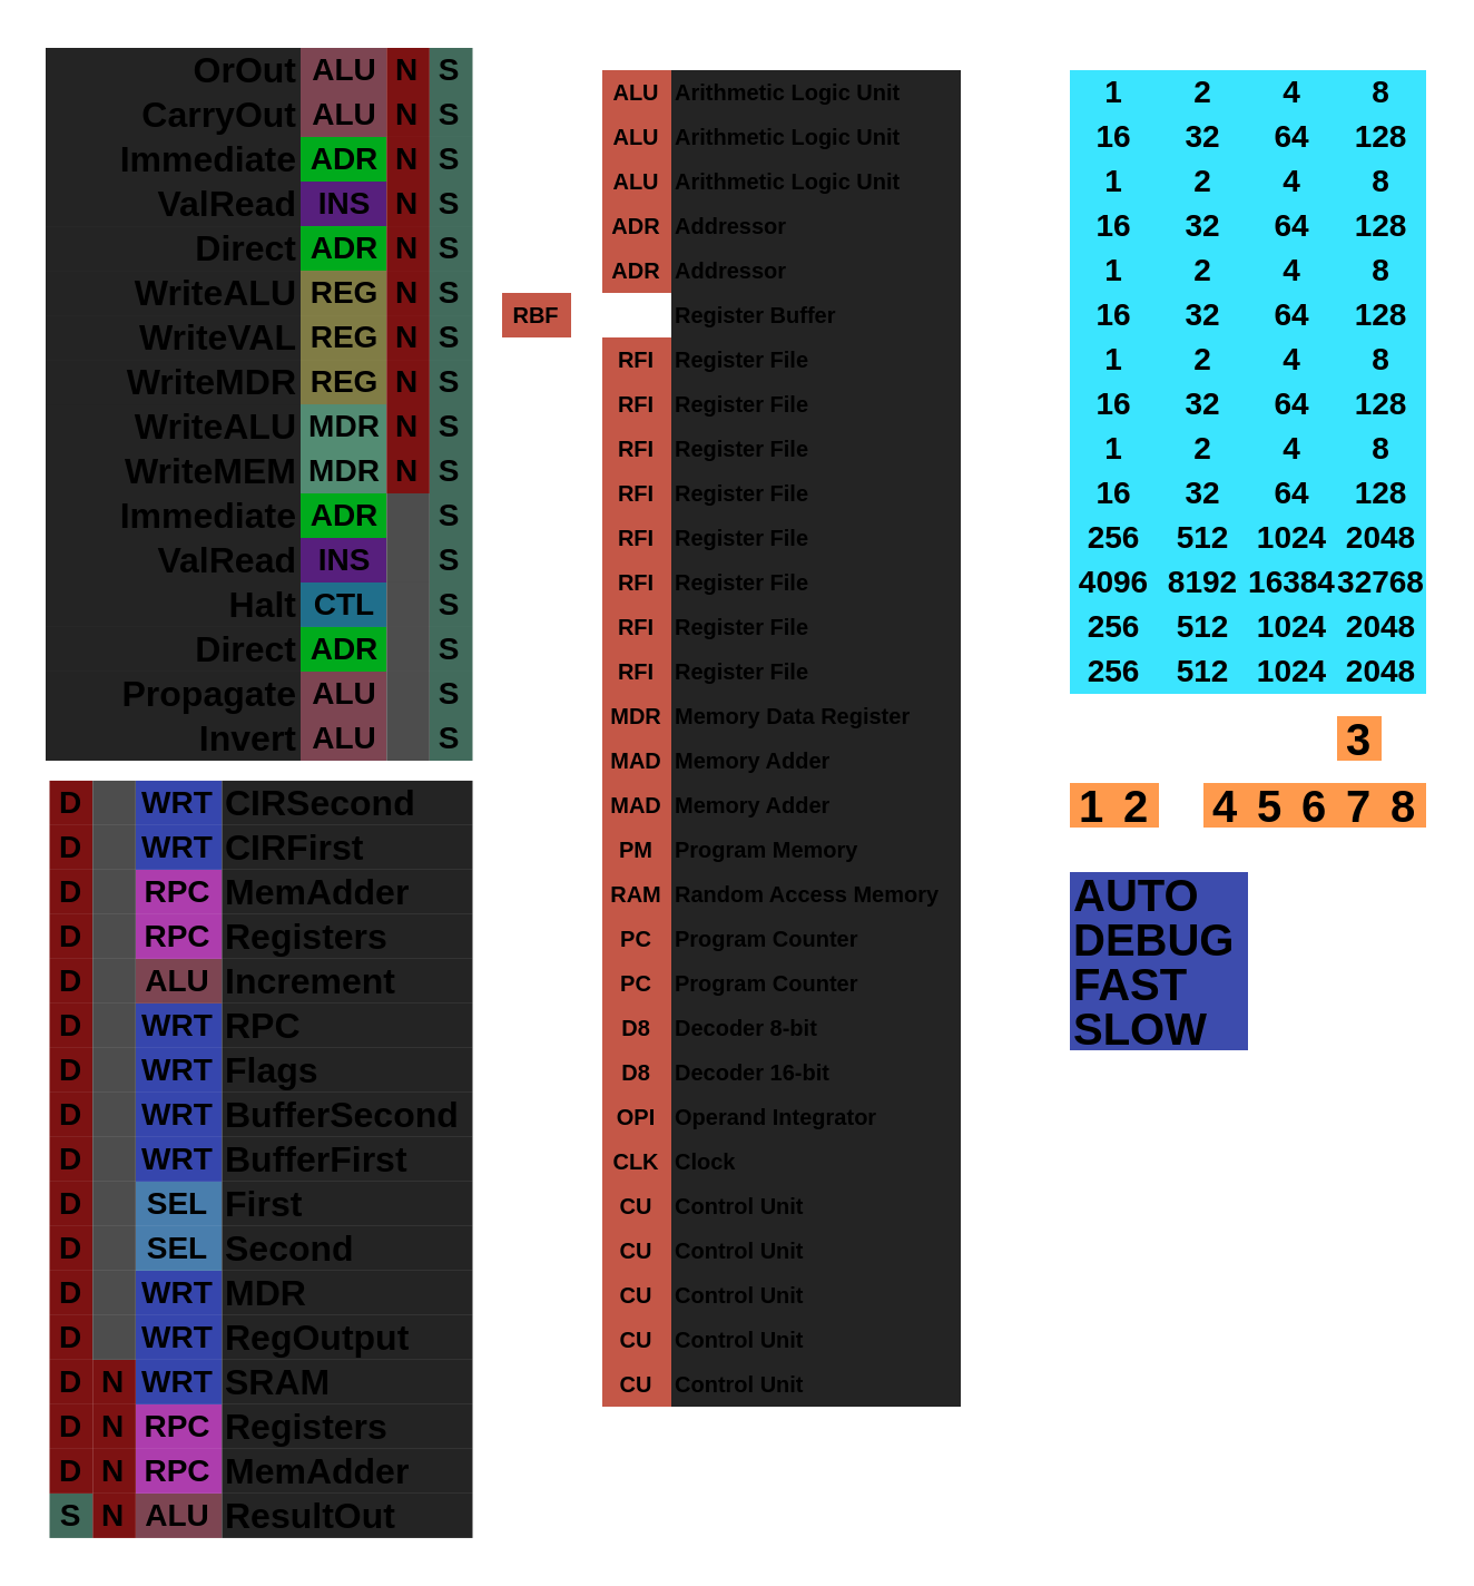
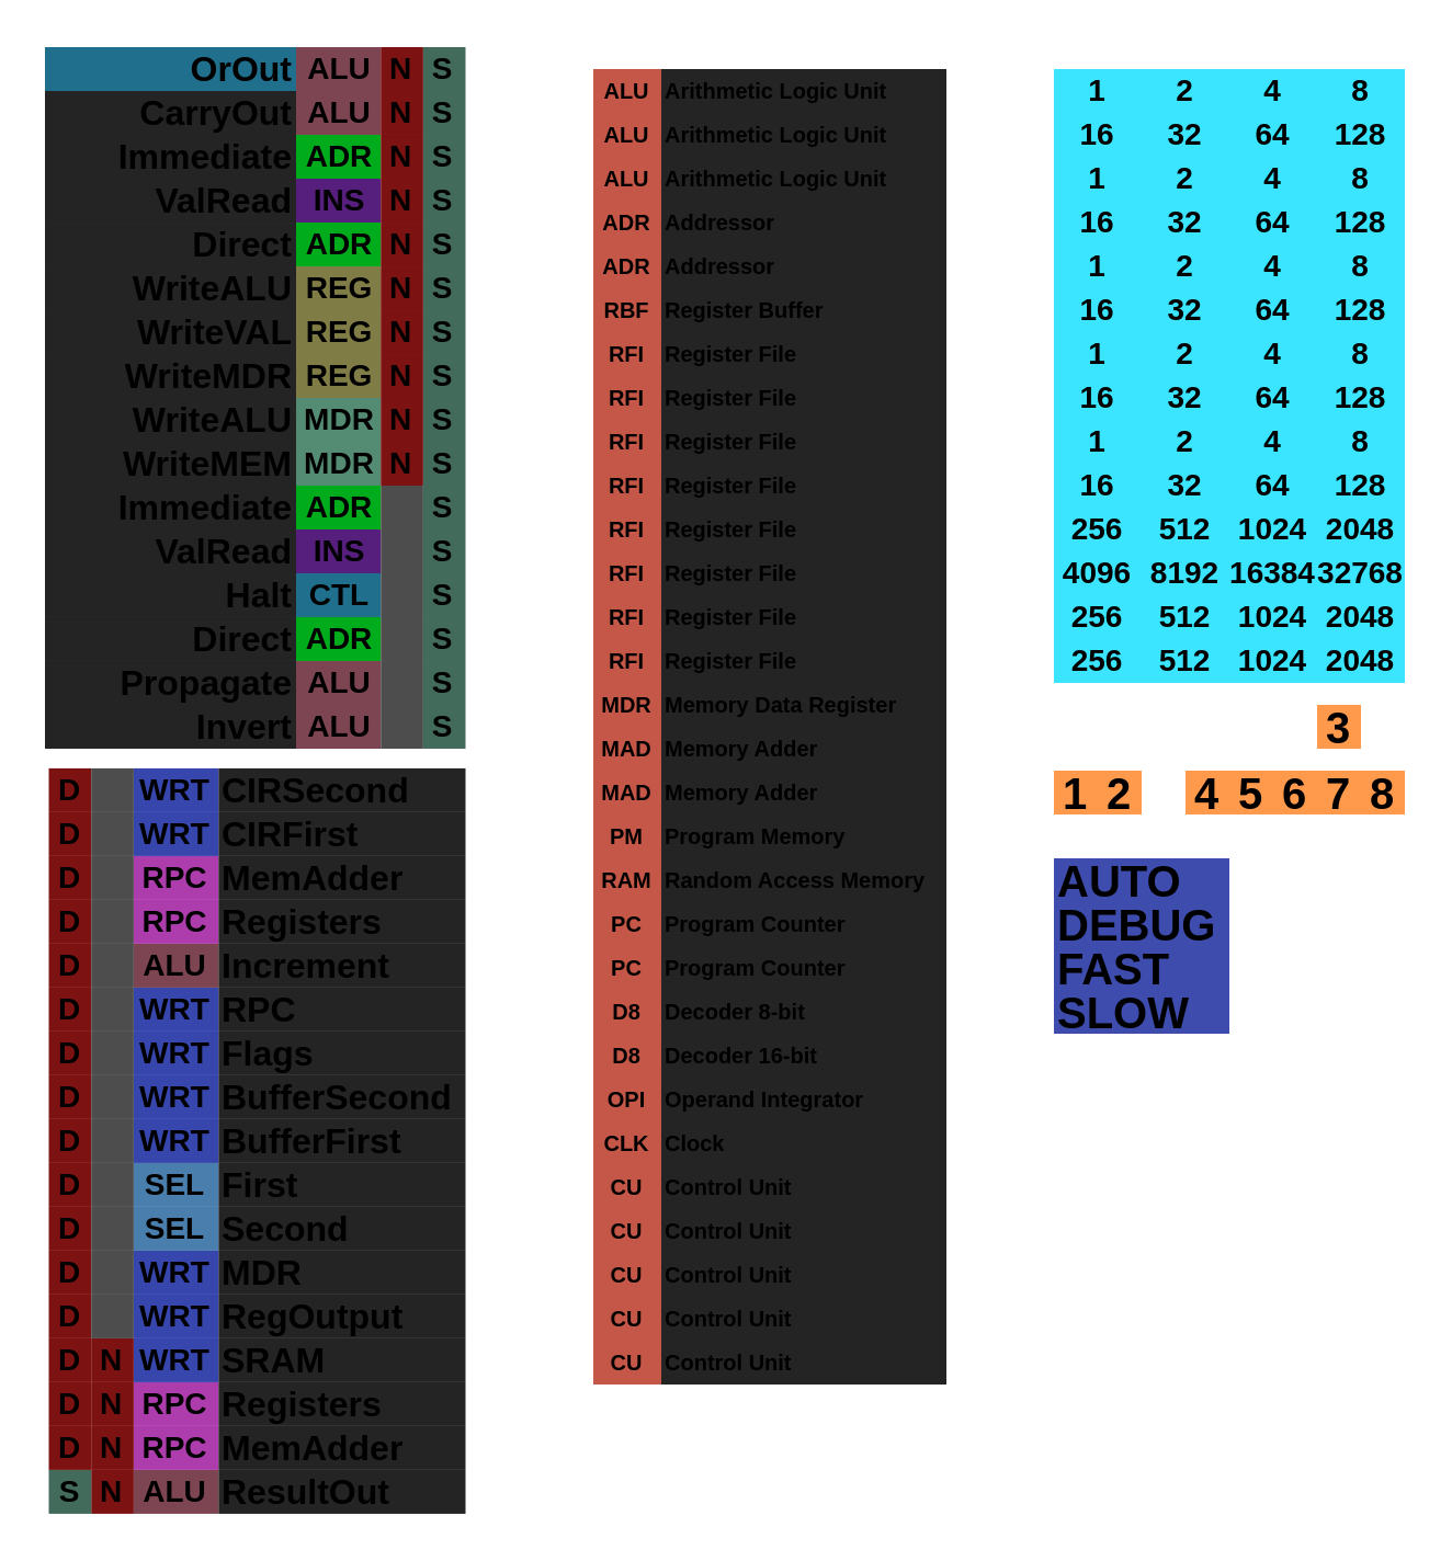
- <mxCell id="67" value="OrOut" style="rounded=0;whiteSpace=wrap;html=1;strokeColor=none;fillColor=#242424;fontStyle=1;align=right;fontSize=16;" parent="3" vertex="1"><mxGeometry y="0.003" width="114.5" height="20.002" as="geometry" /></mxCell>
+ <mxCell id="67" value="OrOut" style="rounded=0;whiteSpace=wrap;html=1;strokeColor=none;fillColor=#206f8c;fontStyle=1;align=right;fontSize=16;" parent="3" vertex="1"><mxGeometry y="0.003" width="114.5" height="20.002" as="geometry" /></mxCell>
- <mxCell id="160" value="RBF" style="rounded=0;whiteSpace=wrap;html=1;strokeColor=none;fillColor=#C45747;fontStyle=1;align=center;fontSize=10;" parent="1" vertex="1"><mxGeometry x="225" y="131" width="31" height="20" as="geometry" /></mxCell>
+ <mxCell id="160" value="RBF" style="rounded=0;whiteSpace=wrap;html=1;strokeColor=none;fillColor=#C45747;fontStyle=1;align=center;fontSize=10;" parent="1" vertex="1"><mxGeometry x="270" y="131" width="31" height="20" as="geometry" /></mxCell>
